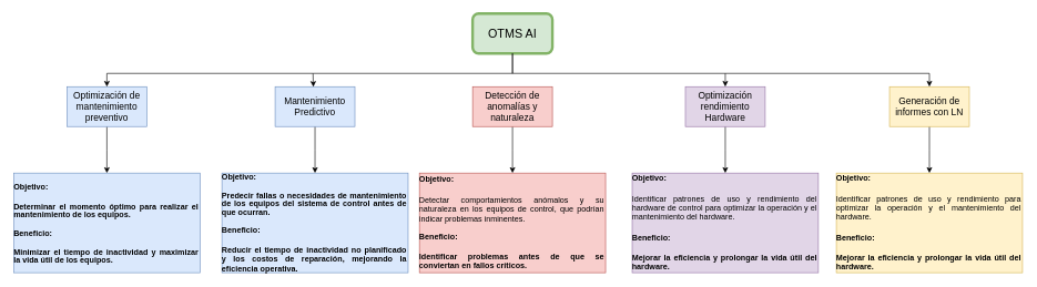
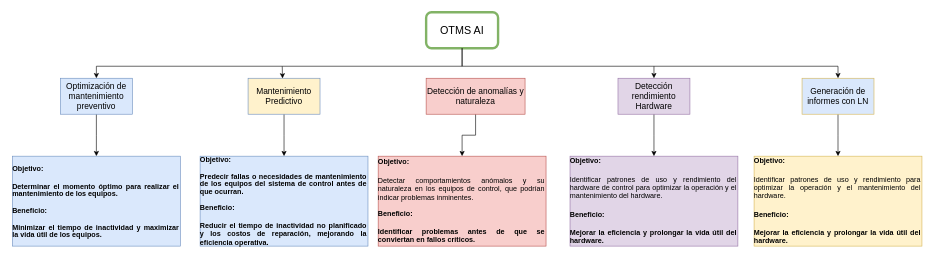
- <mxCell id="2" value="OTMS AI" style="rounded=1;whiteSpace=wrap;html=1;fillColor=#d5e8d4;strokeColor=#82b366;strokeWidth=4;fontSize=18;" vertex="1" parent="1"><mxGeometry x="710" y="20" width="120" height="60" as="geometry" /></mxCell>
+ <mxCell id="2" value="OTMS AI" style="rounded=1;whiteSpace=wrap;html=1;fillColor=#ffffff;strokeColor=#82b366;strokeWidth=4;fontSize=18;" vertex="1" parent="1"><mxGeometry x="710" y="20" width="120" height="60" as="geometry" /></mxCell>
- <mxCell id="4" value="Mantenimiento Predictivo" style="rounded=0;whiteSpace=wrap;html=1;fontSize=14;fillColor=#dae8fc;strokeColor=#6c8ebf;" vertex="1" parent="1"><mxGeometry x="413" y="130" width="120" height="60" as="geometry" /></mxCell>
+ <mxCell id="4" value="Mantenimiento Predictivo" style="rounded=0;whiteSpace=wrap;html=1;fontSize=14;fillColor=#fff2cc;strokeColor=#6c8ebf;" vertex="1" parent="1"><mxGeometry x="413" y="130" width="120" height="60" as="geometry" /></mxCell>
- <mxCell id="8" value="Detección de anomalías y naturaleza" style="rounded=0;whiteSpace=wrap;html=1;fontSize=14;fillColor=#f8cecc;strokeColor=#b85450;" vertex="1" parent="1"><mxGeometry x="710" y="130" width="120" height="60" as="geometry" /></mxCell>
+ <mxCell id="8" value="Detección de anomalías y naturaleza" style="rounded=0;whiteSpace=wrap;html=1;fontSize=14;fillColor=#f8cecc;strokeColor=#b85450;" vertex="1" parent="1"><mxGeometry x="710" y="130" width="165" height="60" as="geometry" /></mxCell>
- <mxCell id="6" value="Optimización rendimiento Hardware" style="rounded=0;whiteSpace=wrap;html=1;fontSize=14;fillColor=#e1d5e7;strokeColor=#9673a6;" vertex="1" parent="1"><mxGeometry x="1030" y="130" width="120" height="60" as="geometry" /></mxCell>
+ <mxCell id="6" value="Detección rendimiento Hardware" style="rounded=0;whiteSpace=wrap;html=1;fontSize=14;fillColor=#e1d5e7;strokeColor=#9673a6;" vertex="1" parent="1"><mxGeometry x="1030" y="130" width="120" height="60" as="geometry" /></mxCell>
- <mxCell id="16" value="Generación de informes con LN" style="rounded=0;whiteSpace=wrap;html=1;fontSize=14;fillColor=#fff2cc;strokeColor=#d6b656;" vertex="1" parent="1"><mxGeometry x="1337" y="130" width="120" height="60" as="geometry" /></mxCell>
+ <mxCell id="16" value="Generación de informes con LN" style="rounded=0;whiteSpace=wrap;html=1;fontSize=14;fillColor=#dae8fc;strokeColor=#d6b656;" vertex="1" parent="1"><mxGeometry x="1337" y="130" width="120" height="60" as="geometry" /></mxCell>
